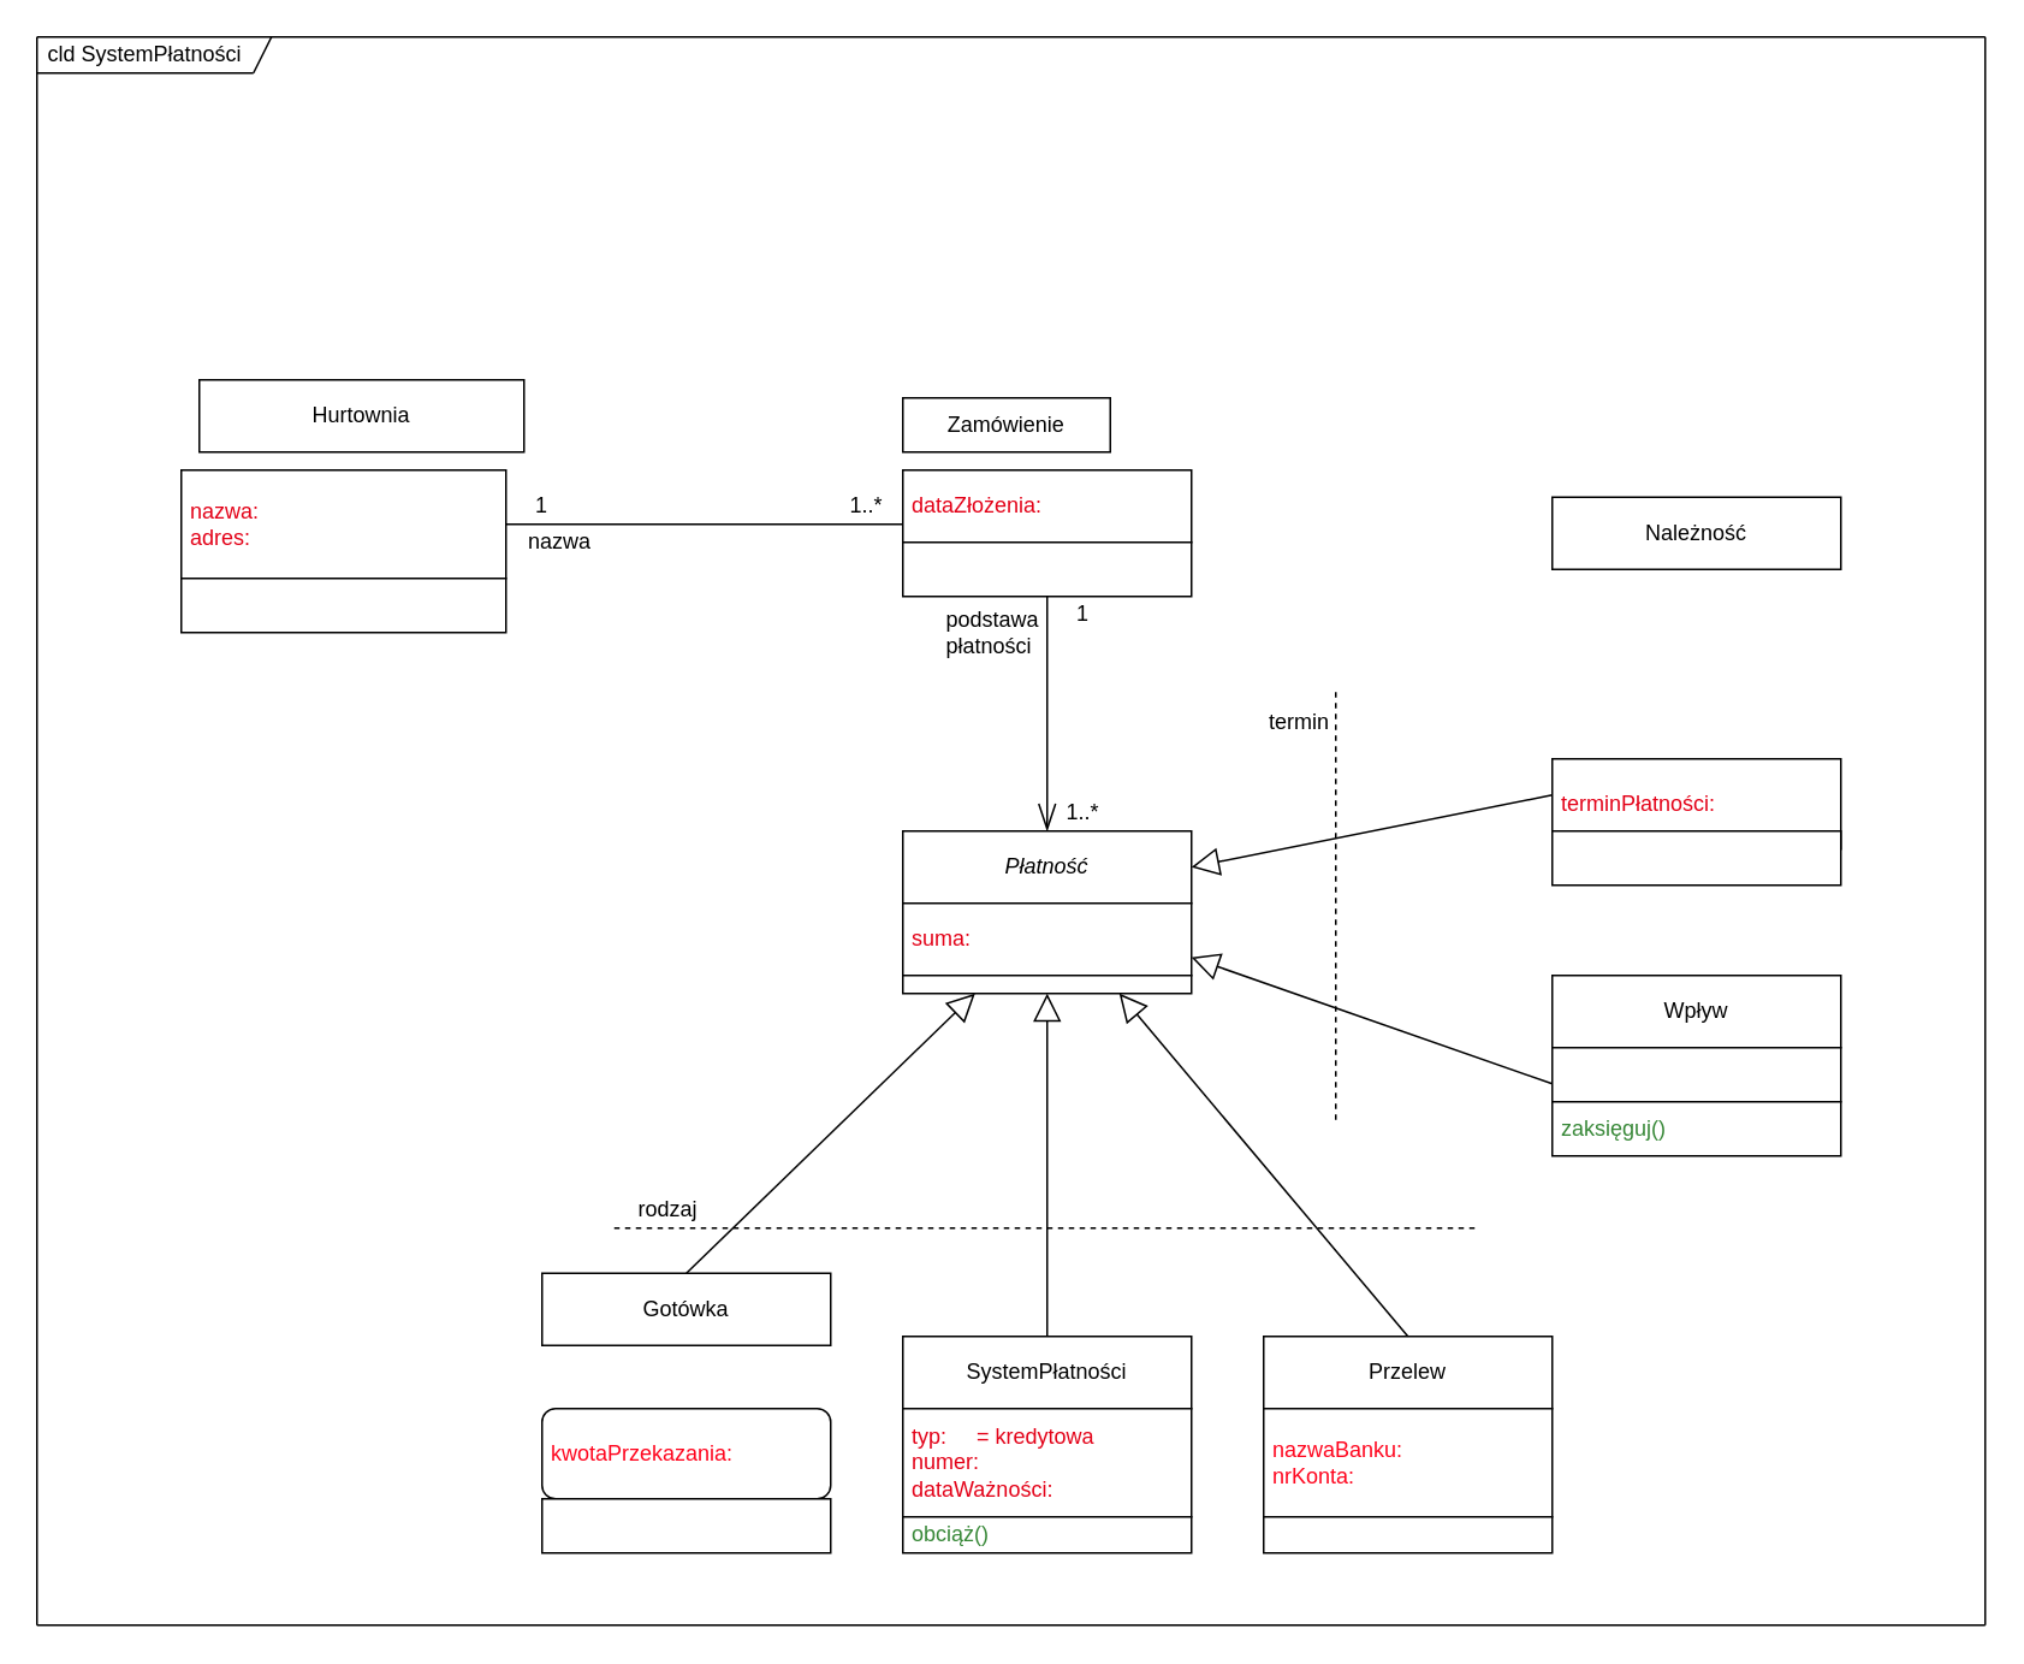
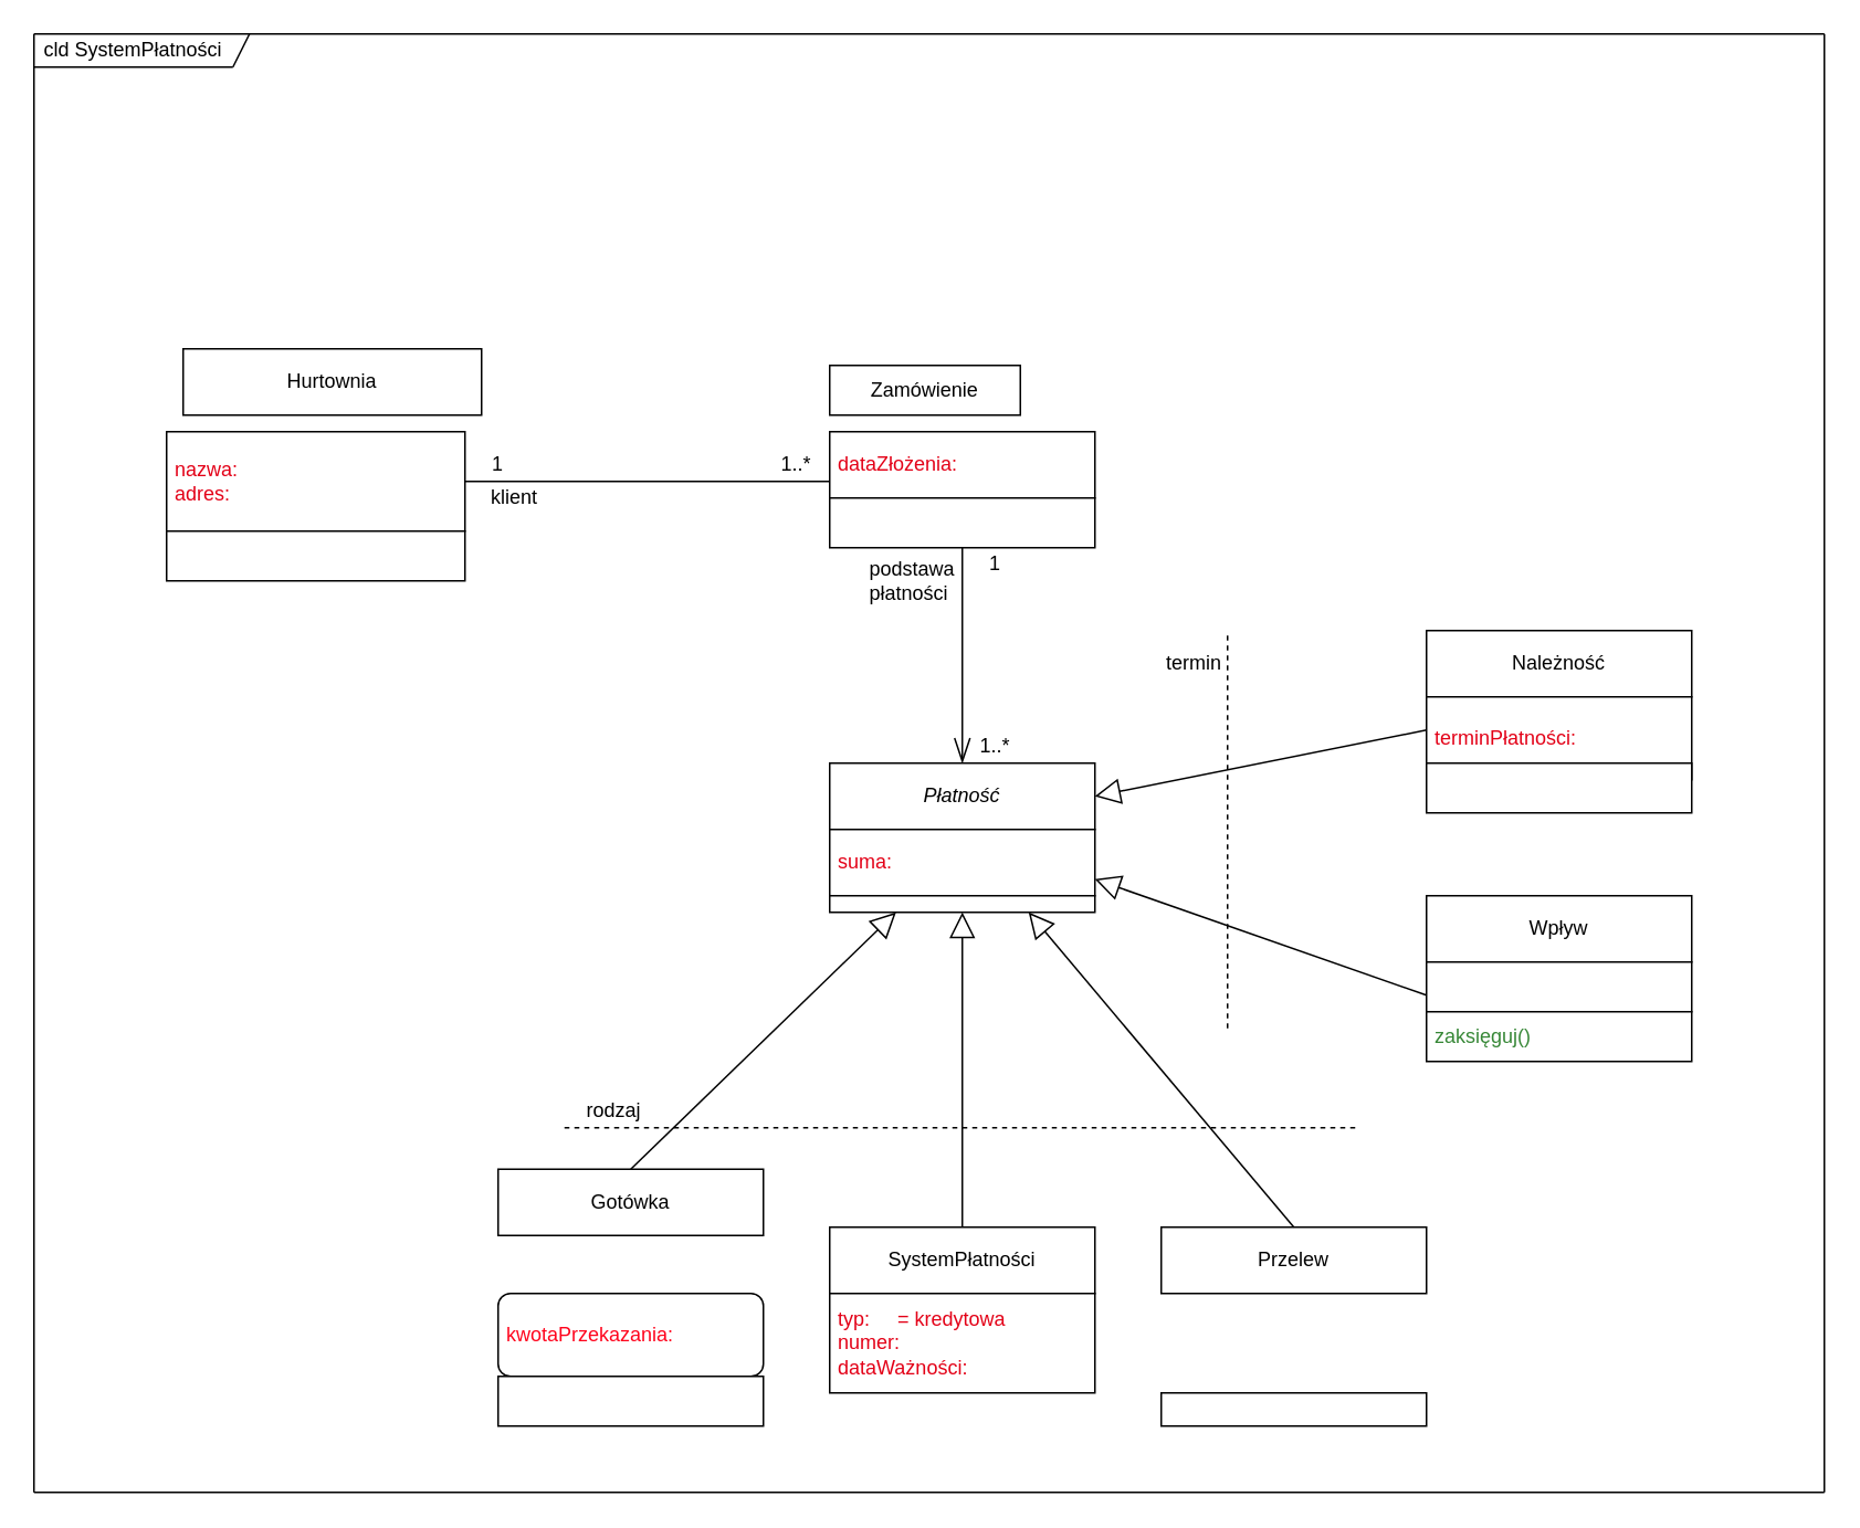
- <mxCell id="28" value="Należność" style="rounded=0;whiteSpace=wrap;html=1;" vertex="1" parent="1"><mxGeometry x="860" y="275" width="160" height="40" as="geometry" /></mxCell>
+ <mxCell id="28" value="Należność" style="rounded=0;whiteSpace=wrap;html=1;" vertex="1" parent="1"><mxGeometry x="860" y="380" width="160" height="40" as="geometry" /></mxCell>
- <mxCell id="40" value="nazwa" style="text;html=1;strokeColor=none;fillColor=none;align=center;verticalAlign=middle;whiteSpace=wrap;rounded=0;" vertex="1" parent="1"><mxGeometry x="290" y="290" width="40" height="20" as="geometry" /></mxCell>
+ <mxCell id="40" value="klient" style="text;html=1;strokeColor=none;fillColor=none;align=center;verticalAlign=middle;whiteSpace=wrap;rounded=0;" vertex="1" parent="1"><mxGeometry x="290" y="290" width="40" height="20" as="geometry" /></mxCell>
- <mxCell id="23" value="&lt;font color=&quot;#ff031c&quot;&gt;&amp;nbsp;nazwaBanku:&lt;br&gt;&amp;nbsp;nrKonta:&lt;/font&gt;" style="rounded=0;whiteSpace=wrap;html=1;align=left;" vertex="1" parent="1"><mxGeometry x="700" y="780" width="160" height="60" as="geometry" /></mxCell>
- <mxCell id="17" value="&lt;font color=&quot;#368736&quot;&gt;&amp;nbsp;obciąż()&lt;/font&gt;" style="rounded=0;whiteSpace=wrap;html=1;align=left;" vertex="1" parent="1"><mxGeometry x="500" y="840" width="160" height="20" as="geometry" /></mxCell>
